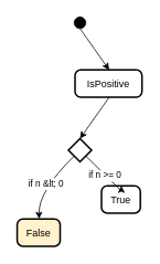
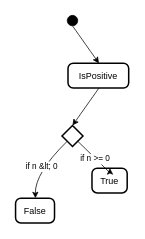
- <mxCell id="5" value="False" style="rounded=1;absoluteArcSize=1;arcSize=14;whiteSpace=wrap;strokeWidth=2;fillColor=#fff2cc;" vertex="1" parent="1"><mxGeometry x="20" y="264" width="52" height="33" as="geometry" /></mxCell>
+ <mxCell id="5" value="False" style="rounded=1;absoluteArcSize=1;arcSize=14;whiteSpace=wrap;strokeWidth=2;" vertex="1" parent="1"><mxGeometry x="20" y="264" width="52" height="33" as="geometry" /></mxCell>
